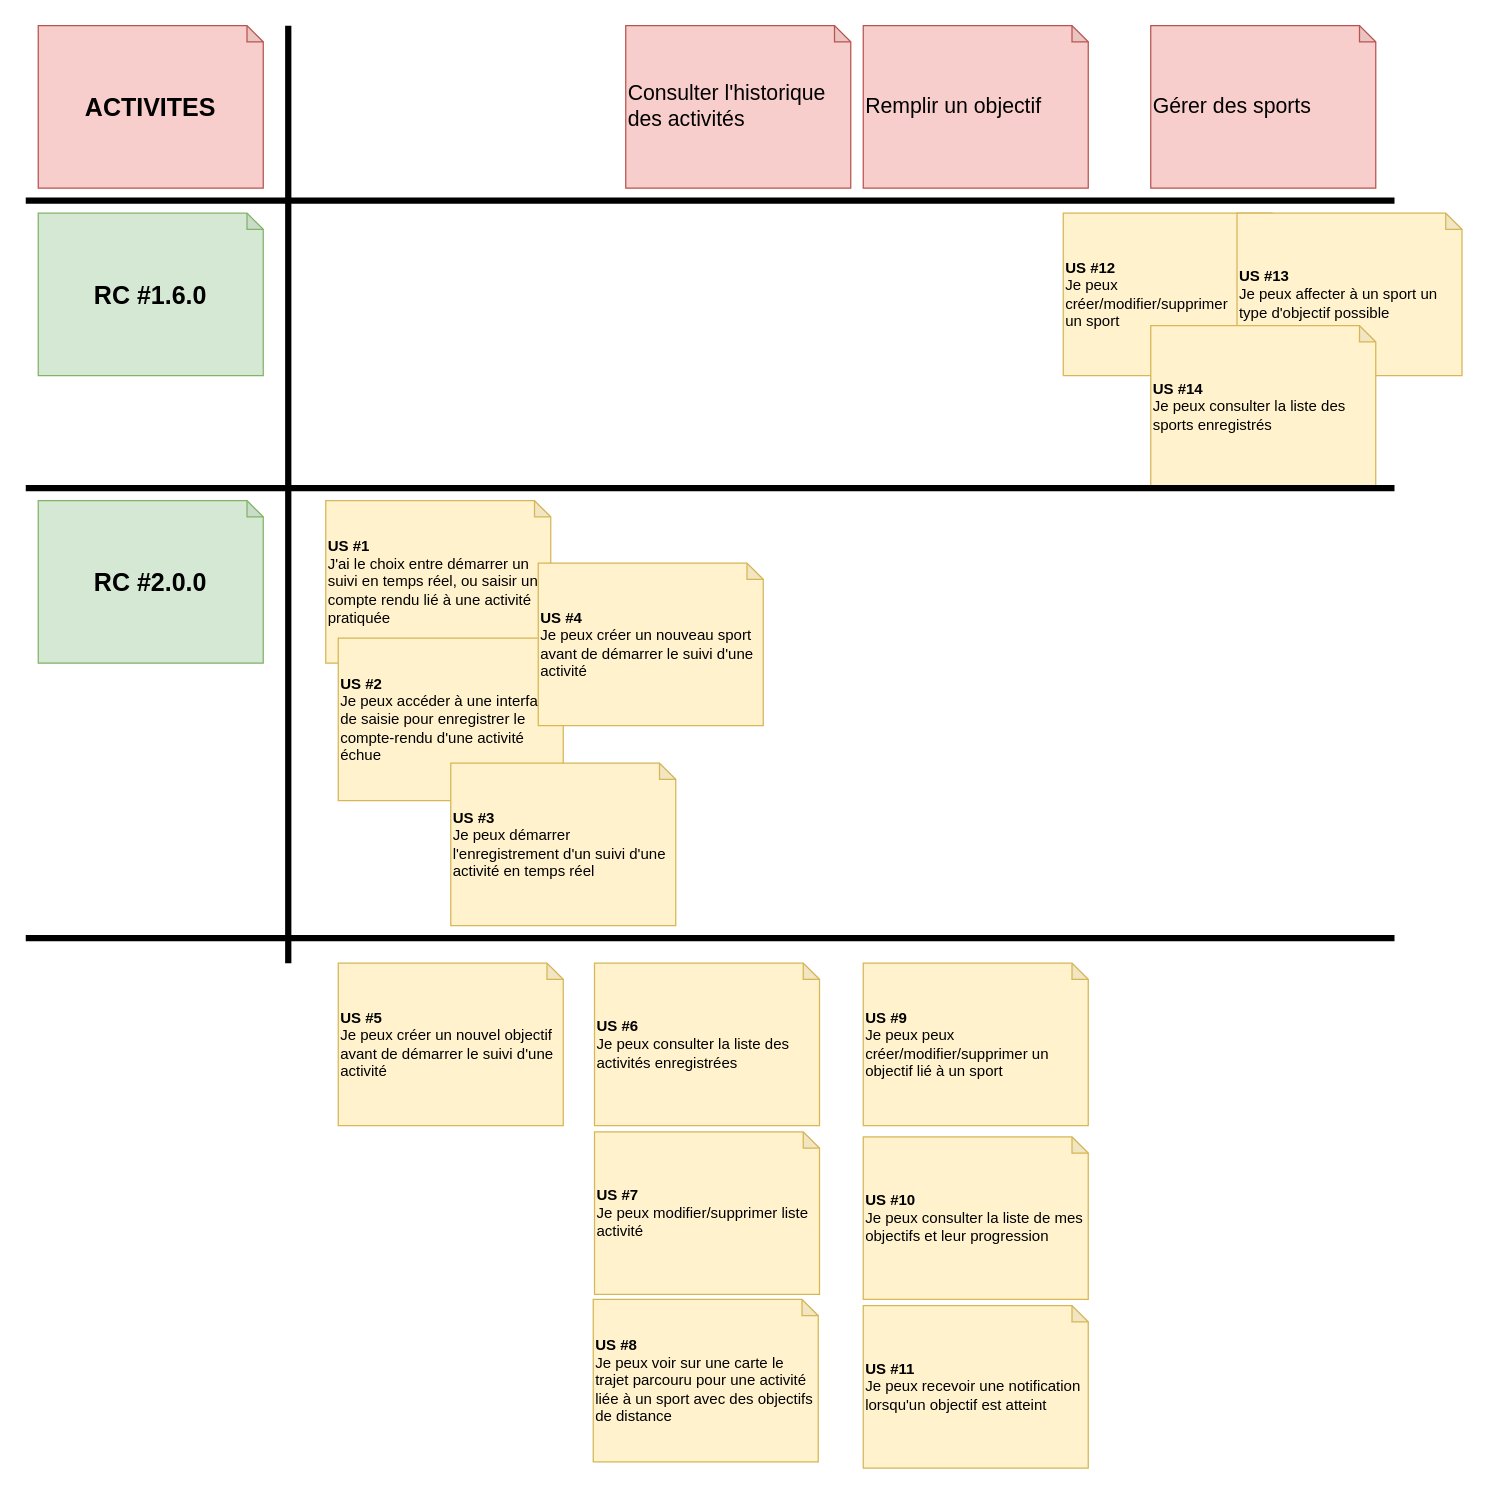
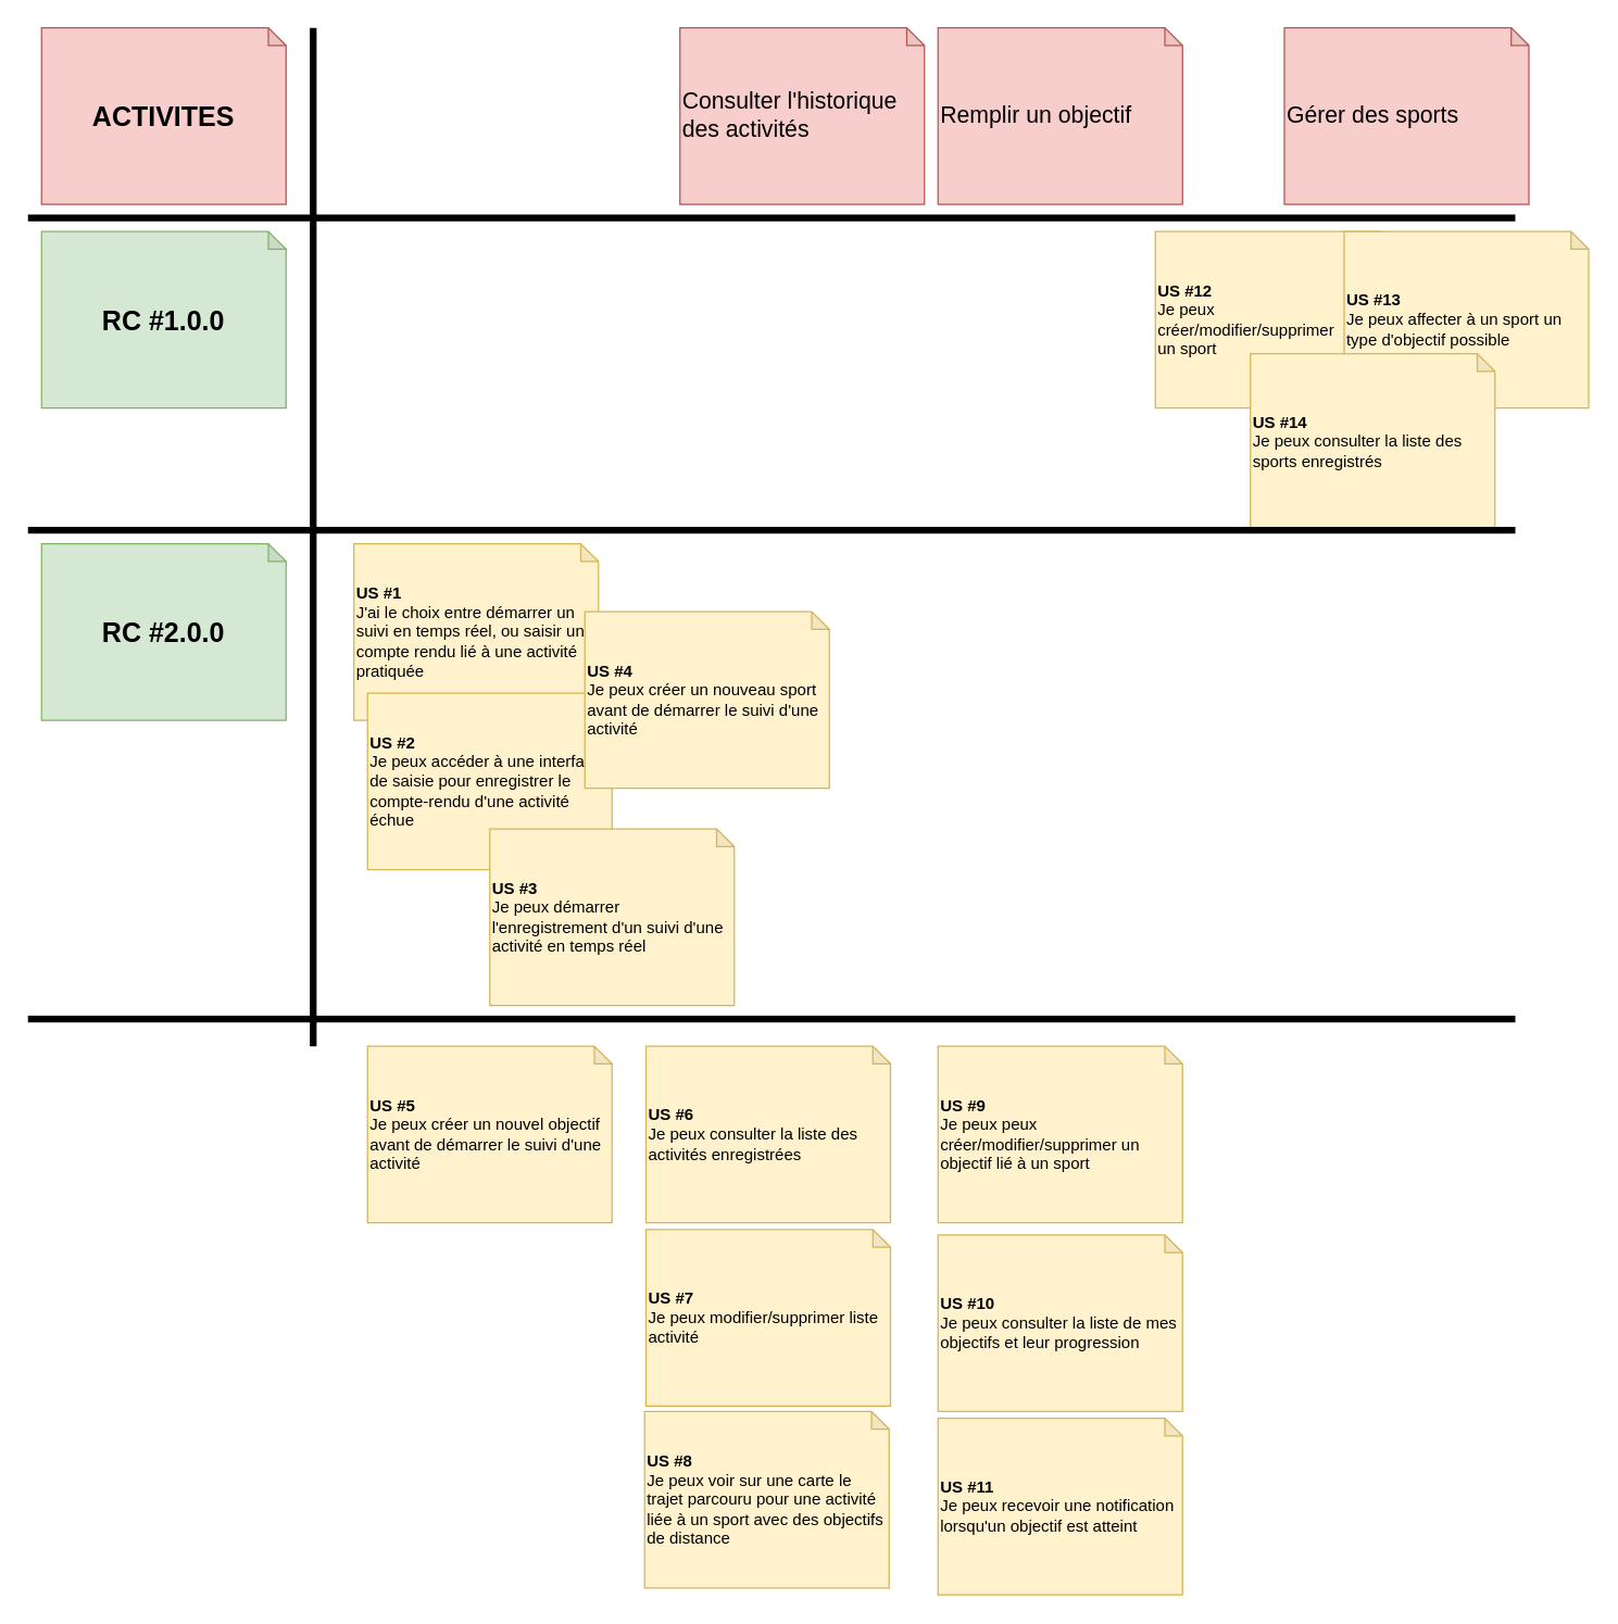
- <mxCell id="3" value="&lt;span style=&quot;font-weight: normal; font-size: 17px;&quot;&gt;Gérer des sports&lt;/span&gt;" style="shape=note;whiteSpace=wrap;html=1;backgroundOutline=1;darkOpacity=0.05;size=13;align=left;fillColor=#f8cecc;strokeColor=#b85450;fontStyle=1;fontSize=17;" parent="1" vertex="1"><mxGeometry x="920" y="20" width="180" height="130" as="geometry" /></mxCell>
+ <mxCell id="3" value="&lt;span style=&quot;font-weight: normal; font-size: 17px;&quot;&gt;Gérer des sports&lt;/span&gt;" style="shape=note;whiteSpace=wrap;html=1;backgroundOutline=1;darkOpacity=0.05;size=13;align=left;fillColor=#f8cecc;strokeColor=#b85450;fontStyle=1;fontSize=17;" parent="1" vertex="1"><mxGeometry x="945" y="20" width="180" height="130" as="geometry" /></mxCell>
- <mxCell id="22" value="&lt;b&gt;RC #1.6.0&lt;/b&gt;" style="shape=note;whiteSpace=wrap;html=1;backgroundOutline=1;darkOpacity=0.05;size=13;align=center;fillColor=#d5e8d4;strokeColor=#82b366;fontSize=20;" parent="1" vertex="1"><mxGeometry x="30" y="170" width="180" height="130" as="geometry" /></mxCell>
+ <mxCell id="22" value="&lt;b&gt;RC #1.0.0&lt;/b&gt;" style="shape=note;whiteSpace=wrap;html=1;backgroundOutline=1;darkOpacity=0.05;size=13;align=center;fillColor=#d5e8d4;strokeColor=#82b366;fontSize=20;" parent="1" vertex="1"><mxGeometry x="30" y="170" width="180" height="130" as="geometry" /></mxCell>
